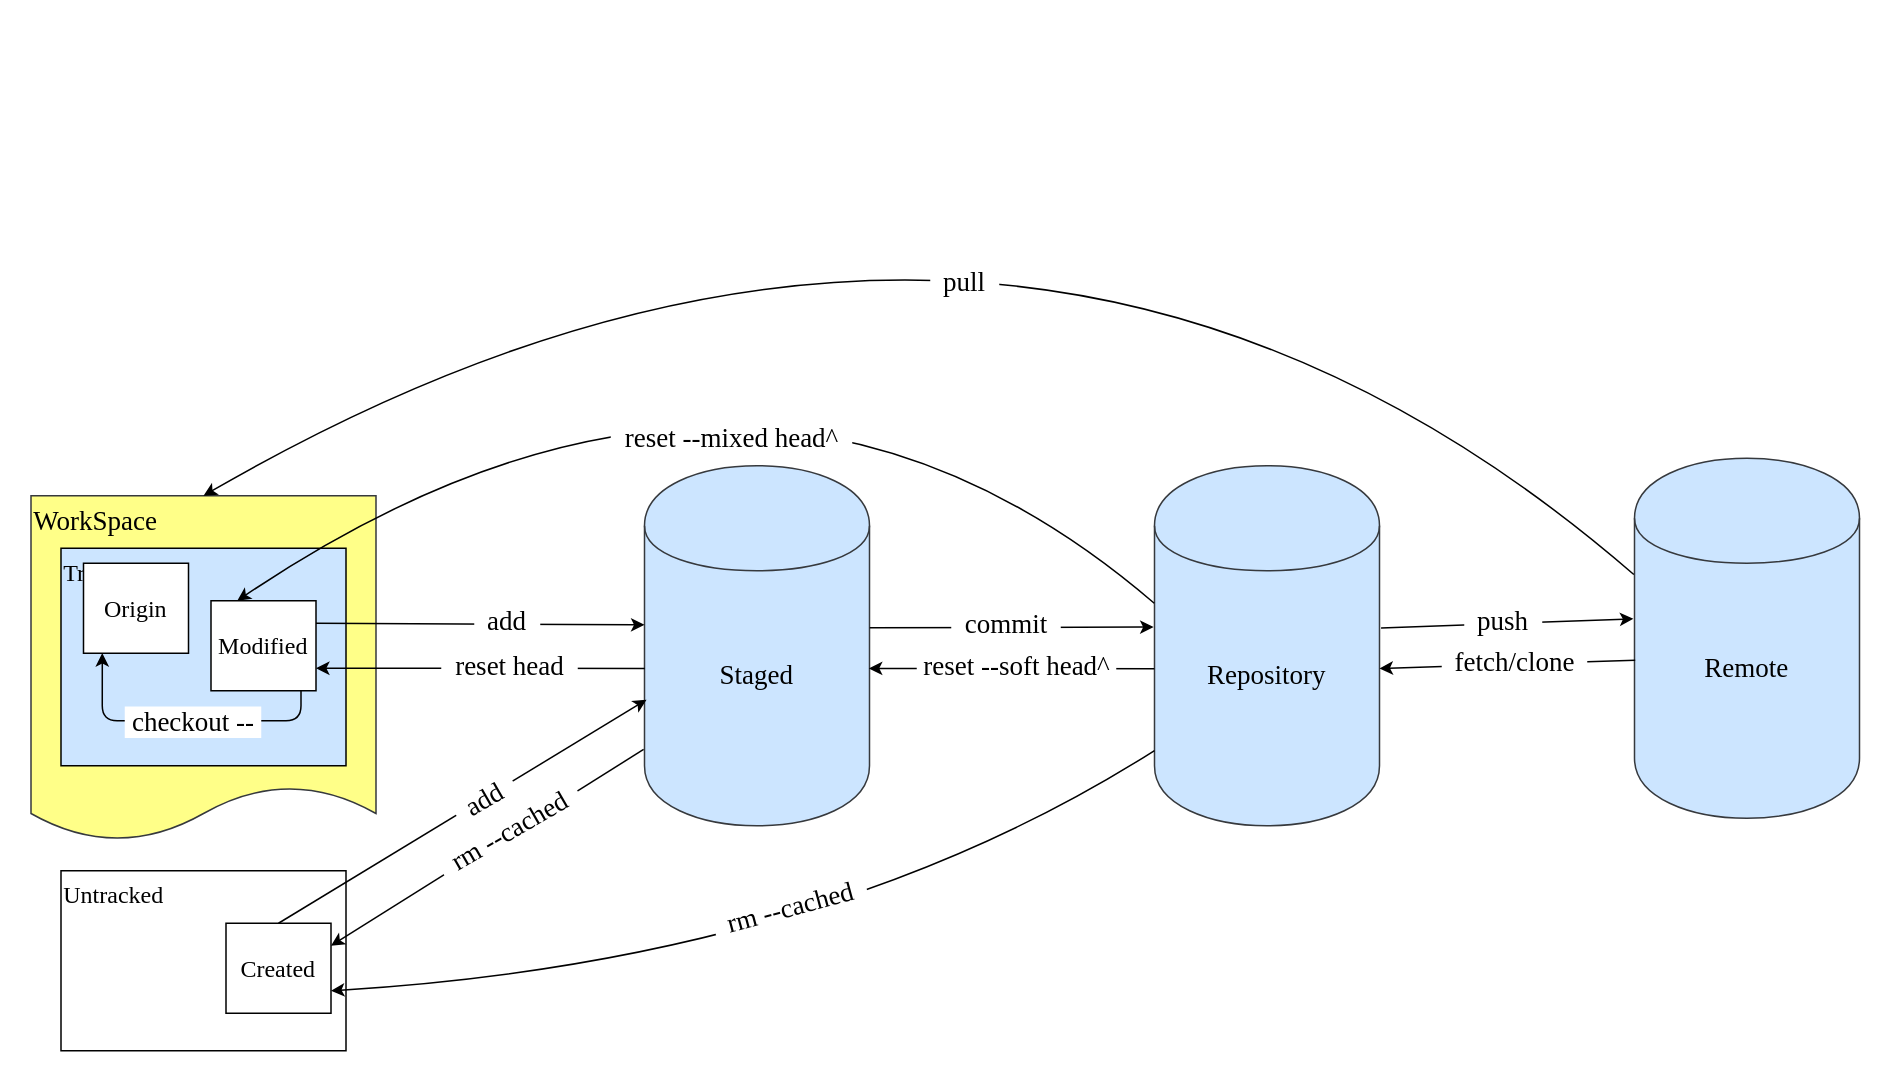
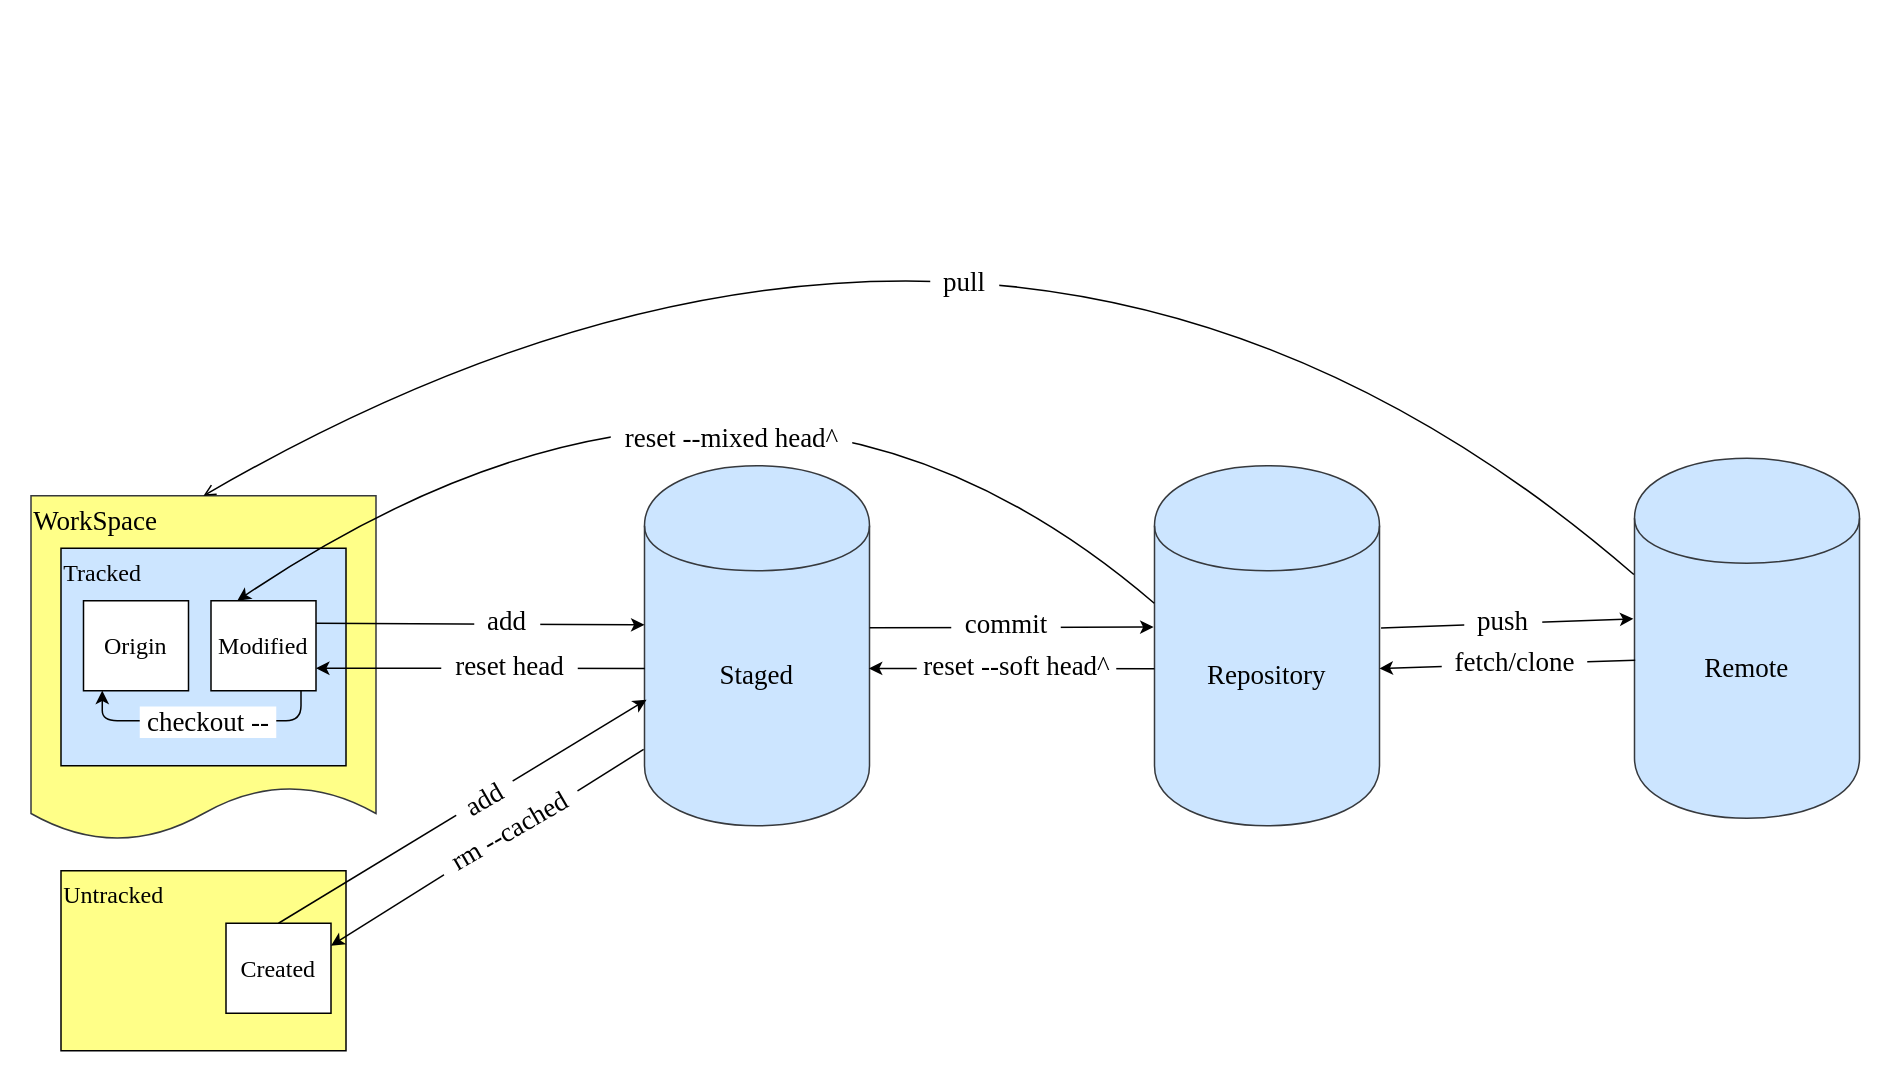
- <mxCell id="29" style="orthogonalLoop=1;jettySize=auto;html=1;curved=1;sourcePerimeterSpacing=5;targetPerimeterSpacing=5;entryX=0.5;entryY=0;entryDx=0;entryDy=0;exitX=-0.003;exitY=0.323;exitDx=0;exitDy=0;exitPerimeter=0;" parent="1" source="28" target="2" edge="1"><mxGeometry relative="1" as="geometry"><Array as="points"><mxPoint x="670" y="20" /></Array><mxPoint x="886" y="108.5" as="sourcePoint" /><mxPoint x="210" y="126.5" as="targetPoint" /></mxGeometry></mxCell>
+ <mxCell id="29" style="orthogonalLoop=1;jettySize=auto;html=1;curved=1;sourcePerimeterSpacing=5;targetPerimeterSpacing=5;entryX=0.5;entryY=0;entryDx=0;entryDy=0;exitX=-0.003;exitY=0.323;exitDx=0;exitDy=0;exitPerimeter=0;endArrow=open;" parent="1" source="28" target="2" edge="1"><mxGeometry relative="1" as="geometry"><Array as="points"><mxPoint x="670" y="20" /></Array><mxPoint x="886" y="108.5" as="sourcePoint" /><mxPoint x="210" y="126.5" as="targetPoint" /></mxGeometry></mxCell>
- <mxCell id="5" value="Origin" style="rounded=0;whiteSpace=wrap;html=1;align=center;fontFamily=Comic Sans MS;fontSize=16;" parent="1" vertex="1"><mxGeometry x="55" y="375" width="70" height="60" as="geometry" /></mxCell>
+ <mxCell id="5" value="Origin" style="rounded=0;whiteSpace=wrap;html=1;align=center;fontFamily=Comic Sans MS;fontSize=16;" parent="1" vertex="1"><mxGeometry x="55" y="400" width="70" height="60" as="geometry" /></mxCell>
- <mxCell id="3" value="Untracked" style="rounded=0;whiteSpace=wrap;html=1;align=left;horizontal=1;verticalAlign=top;fontFamily=Comic Sans MS;fontSize=16;" parent="1" vertex="1"><mxGeometry x="40" y="580" width="190" height="120" as="geometry" /></mxCell>
+ <mxCell id="3" value="Untracked" style="rounded=0;whiteSpace=wrap;html=1;align=left;horizontal=1;verticalAlign=top;fontFamily=Comic Sans MS;fontSize=16;fillColor=#ffff88;" parent="1" vertex="1"><mxGeometry x="40" y="580" width="190" height="120" as="geometry" /></mxCell>
- <mxCell id="24" style="orthogonalLoop=1;jettySize=auto;html=1;curved=1;sourcePerimeterSpacing=5;targetPerimeterSpacing=5;entryX=1;entryY=0.75;entryDx=0;entryDy=0;exitX=0;exitY=0.791;exitDx=0;exitDy=0;exitPerimeter=0;" parent="1" source="11" target="7" edge="1"><mxGeometry relative="1" as="geometry"><Array as="points"><mxPoint x="549" y="640" /></Array><mxPoint x="968" y="738.5" as="sourcePoint" /><mxPoint x="299" y="756.5" as="targetPoint" /></mxGeometry></mxCell>
- <mxCell id="25" value="&amp;nbsp; rm --cached&amp;nbsp;&amp;nbsp;" style="text;html=1;resizable=0;points=[];align=center;verticalAlign=middle;labelBackgroundColor=#ffffff;fontSize=18;spacingTop=0;spacingLeft=0;rotation=-15;fontFamily=Comic Sans MS;" parent="24" vertex="1" connectable="0"><mxGeometry x="-0.132" y="-28" relative="1" as="geometry"><mxPoint x="-12.5" y="-9.5" as="offset" /></mxGeometry></mxCell>
